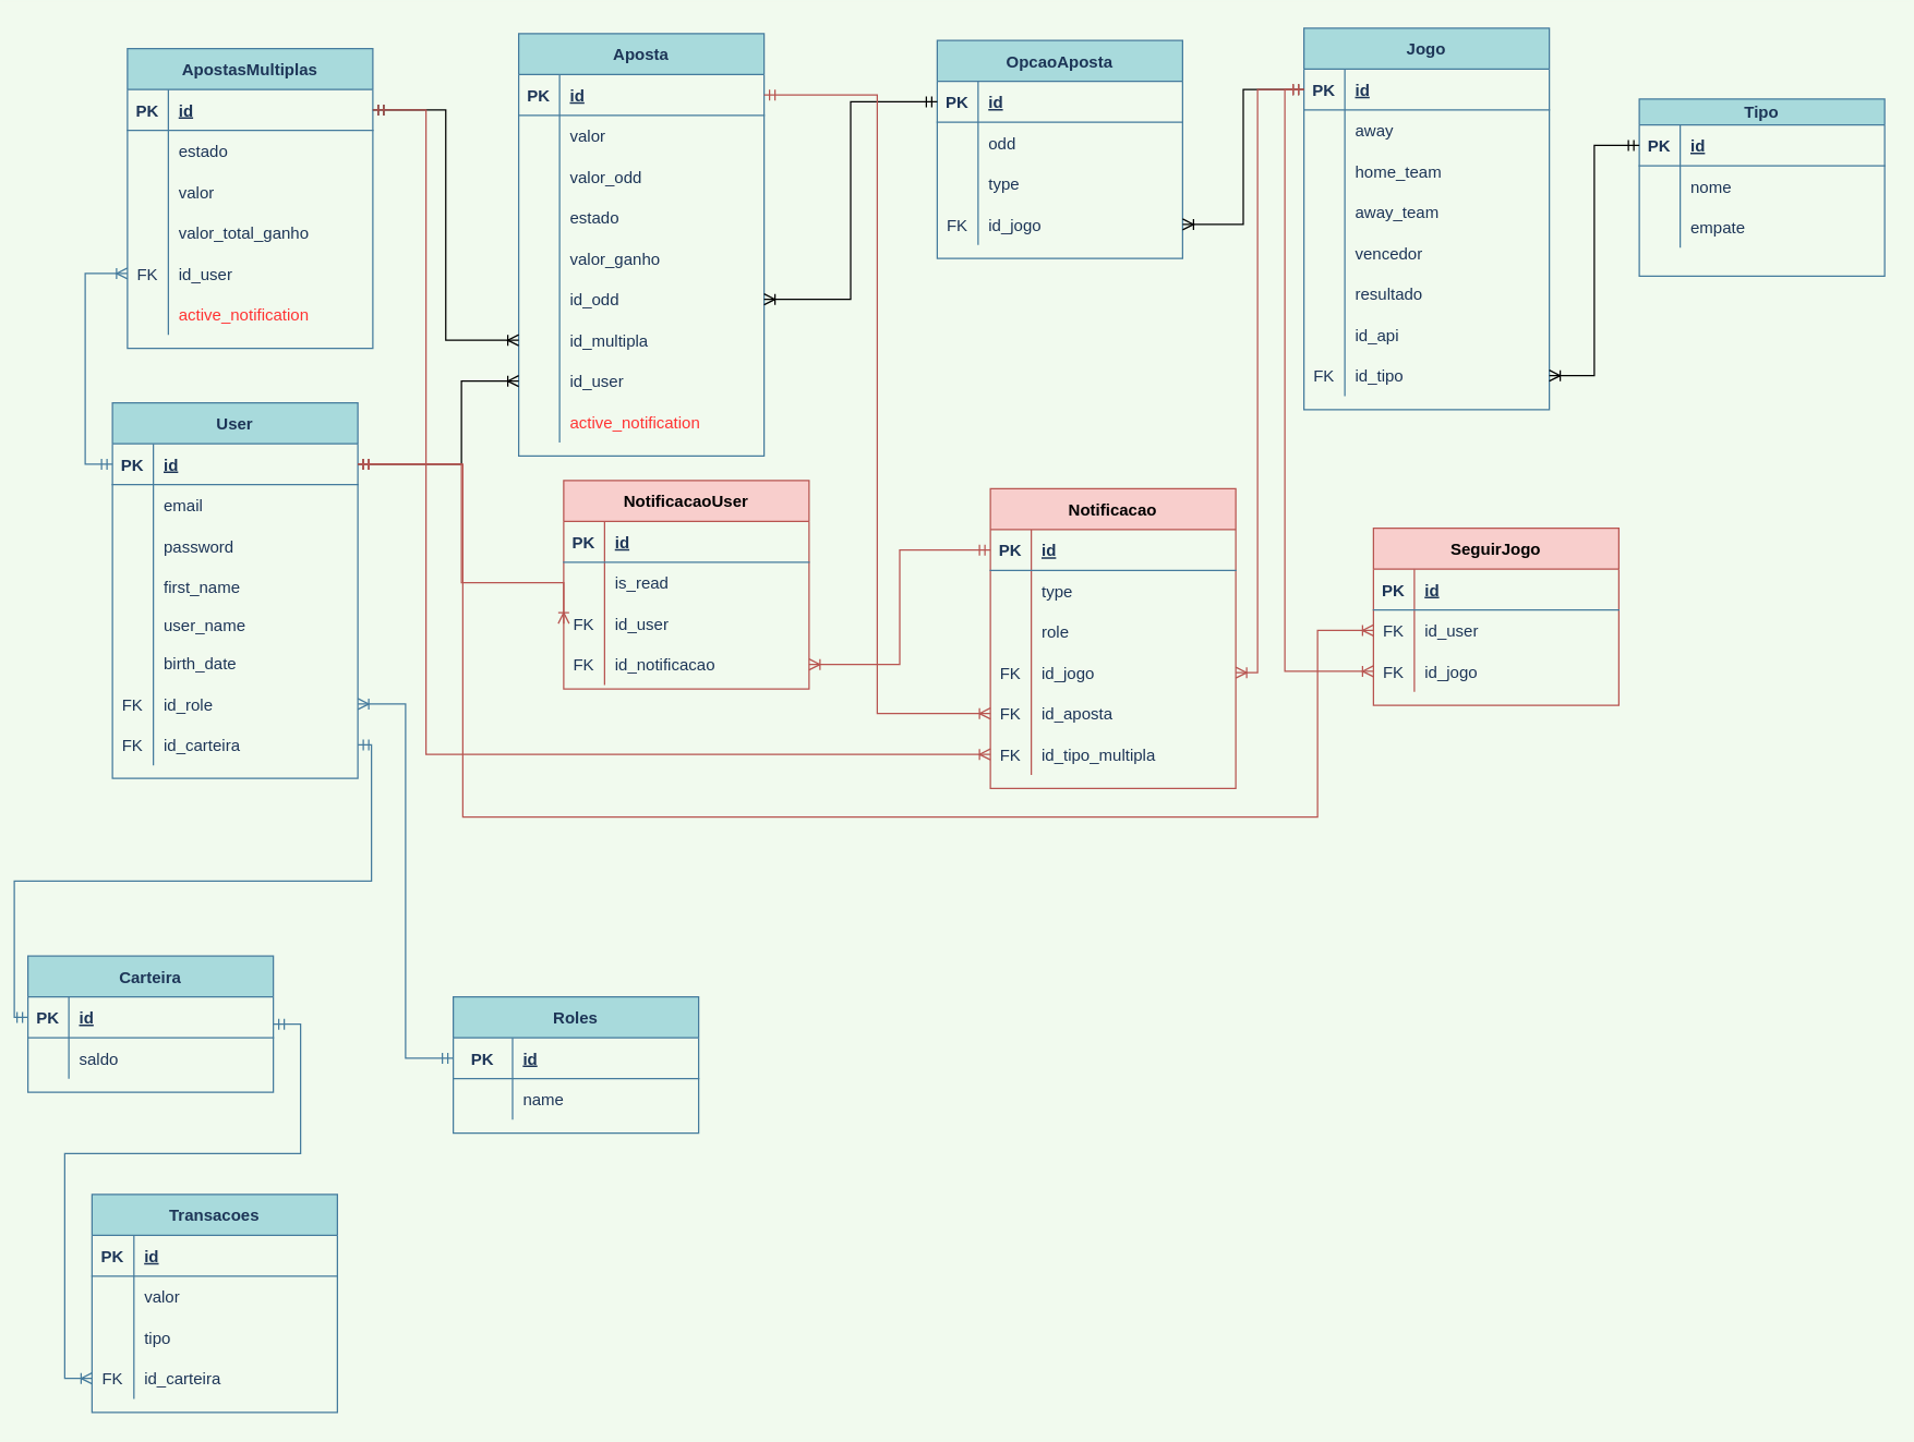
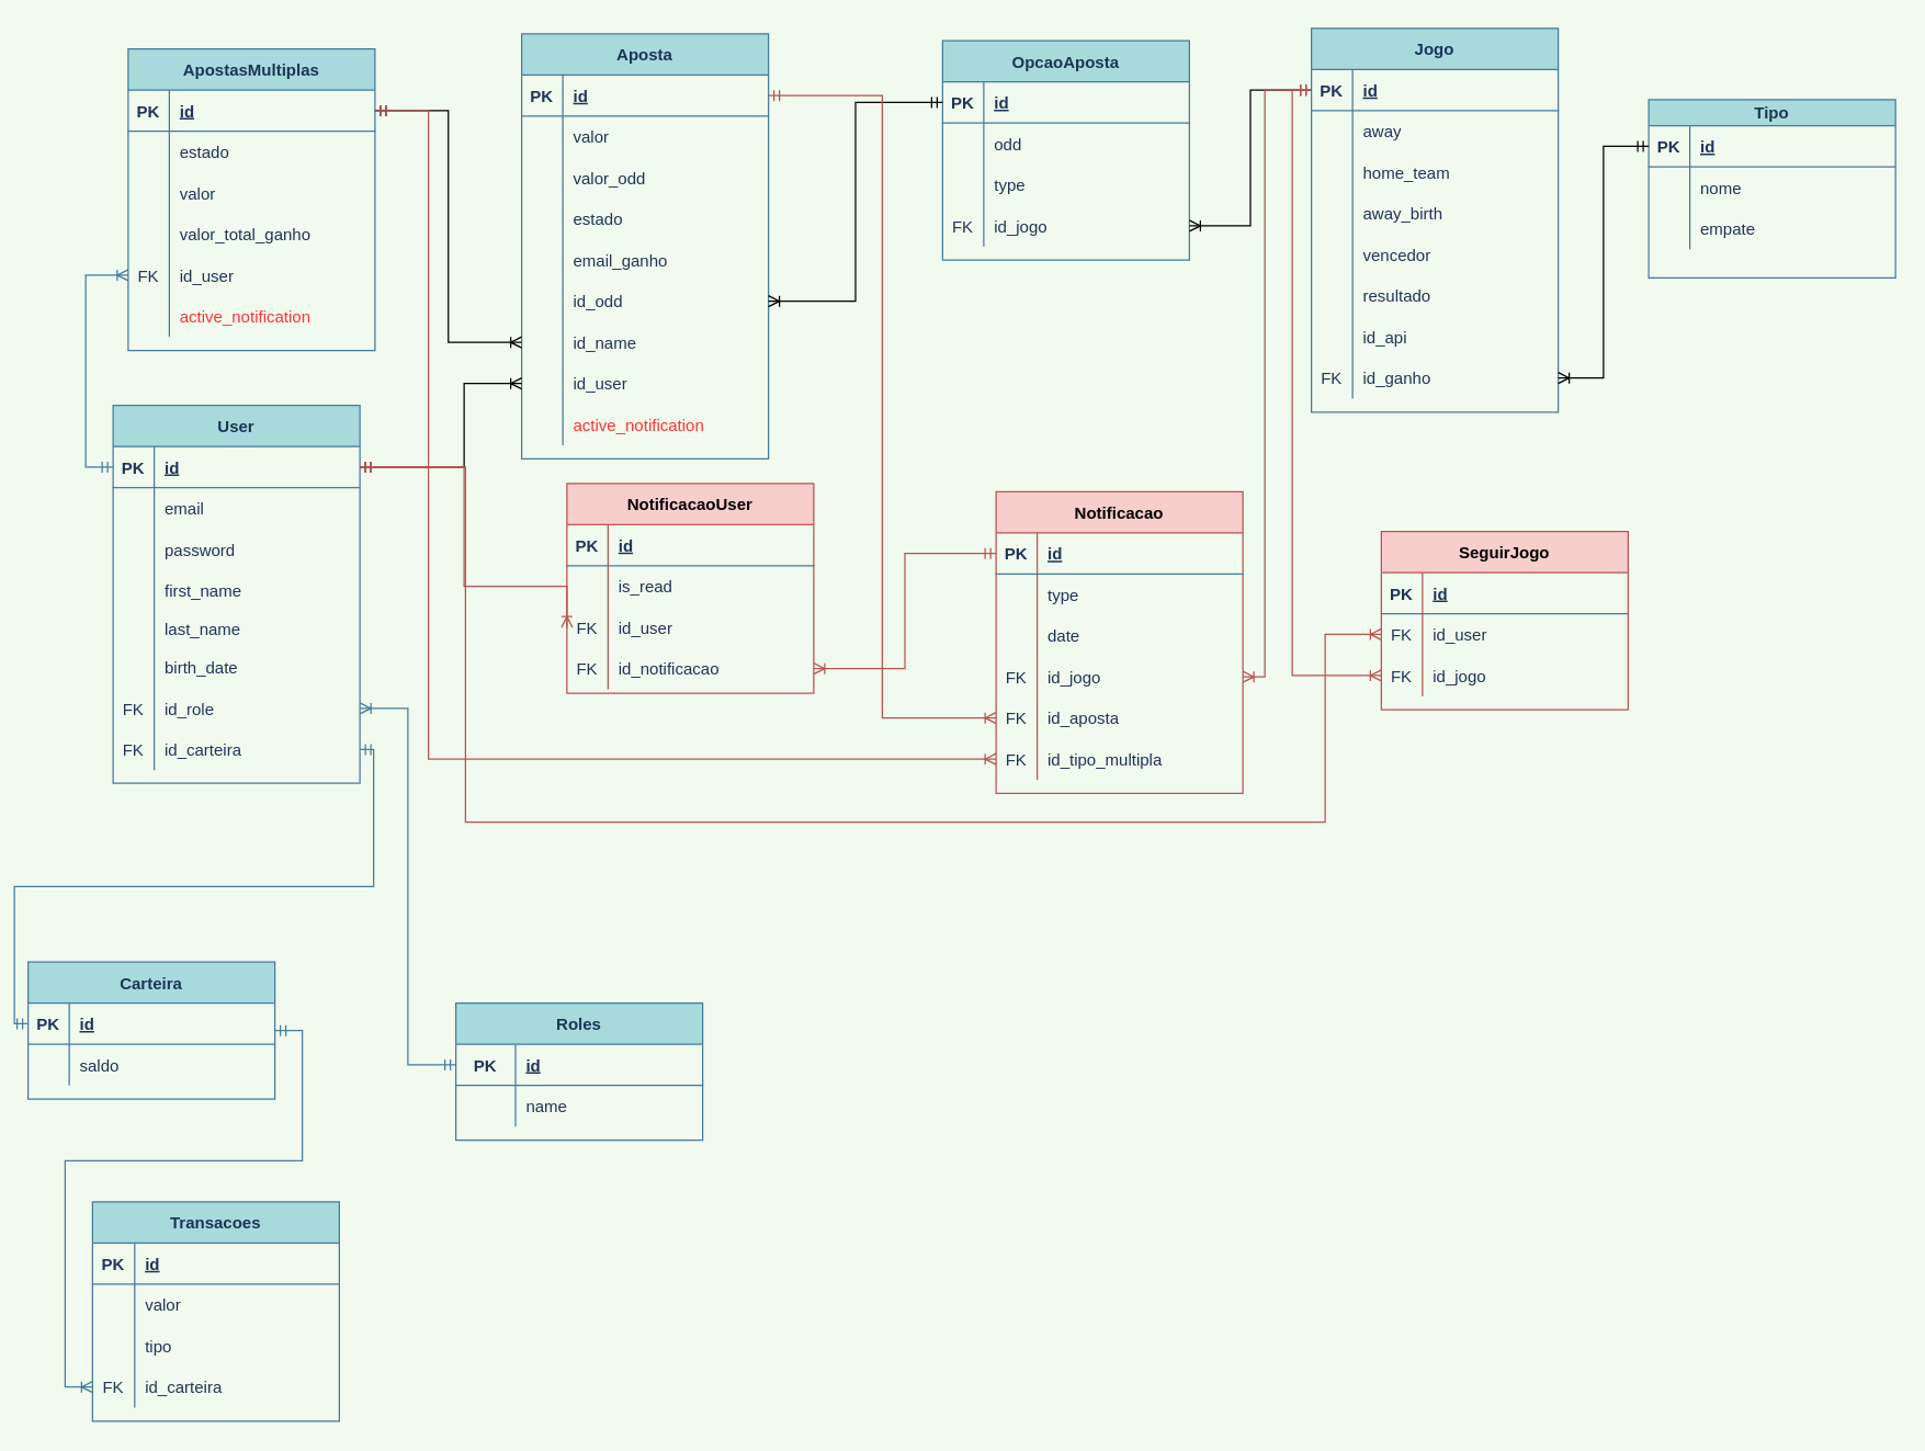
- <mxCell id="130" value="away_team" style="shape=partialRectangle;connectable=0;fillColor=none;top=0;left=0;bottom=0;right=0;align=left;spacingLeft=6;overflow=hidden;strokeColor=#457B9D;fontColor=#1D3557;" parent="128" vertex="1"><mxGeometry x="30" width="150" height="30" as="geometry"><mxRectangle width="150" height="30" as="alternateBounds" /></mxGeometry></mxCell>
+ <mxCell id="130" value="away_birth" style="shape=partialRectangle;connectable=0;fillColor=none;top=0;left=0;bottom=0;right=0;align=left;spacingLeft=6;overflow=hidden;strokeColor=#457B9D;fontColor=#1D3557;" parent="128" vertex="1"><mxGeometry x="30" width="150" height="30" as="geometry"><mxRectangle width="150" height="30" as="alternateBounds" /></mxGeometry></mxCell>
- <mxCell id="83" value="valor_ganho" style="shape=partialRectangle;connectable=0;fillColor=none;top=0;left=0;bottom=0;right=0;align=left;spacingLeft=6;overflow=hidden;strokeColor=#457B9D;fontColor=#1D3557;" parent="81" vertex="1"><mxGeometry x="30" width="150" height="30" as="geometry"><mxRectangle width="150" height="30" as="alternateBounds" /></mxGeometry></mxCell>
+ <mxCell id="83" value="email_ganho" style="shape=partialRectangle;connectable=0;fillColor=none;top=0;left=0;bottom=0;right=0;align=left;spacingLeft=6;overflow=hidden;strokeColor=#457B9D;fontColor=#1D3557;" parent="81" vertex="1"><mxGeometry x="30" width="150" height="30" as="geometry"><mxRectangle width="150" height="30" as="alternateBounds" /></mxGeometry></mxCell>
- <mxCell id="89" value="id_multipla" style="shape=partialRectangle;connectable=0;fillColor=none;top=0;left=0;bottom=0;right=0;align=left;spacingLeft=6;overflow=hidden;strokeColor=#457B9D;fontColor=#1D3557;" parent="87" vertex="1"><mxGeometry x="30" width="150" height="30" as="geometry"><mxRectangle width="150" height="30" as="alternateBounds" /></mxGeometry></mxCell>
+ <mxCell id="89" value="id_name" style="shape=partialRectangle;connectable=0;fillColor=none;top=0;left=0;bottom=0;right=0;align=left;spacingLeft=6;overflow=hidden;strokeColor=#457B9D;fontColor=#1D3557;" parent="87" vertex="1"><mxGeometry x="30" width="150" height="30" as="geometry"><mxRectangle width="150" height="30" as="alternateBounds" /></mxGeometry></mxCell>
- <mxCell id="142" value="id_tipo" style="shape=partialRectangle;connectable=0;fillColor=none;top=0;left=0;bottom=0;right=0;align=left;spacingLeft=6;overflow=hidden;strokeColor=#457B9D;fontColor=#1D3557;" parent="140" vertex="1"><mxGeometry x="30" width="150" height="30" as="geometry"><mxRectangle width="150" height="30" as="alternateBounds" /></mxGeometry></mxCell>
+ <mxCell id="142" value="id_ganho" style="shape=partialRectangle;connectable=0;fillColor=none;top=0;left=0;bottom=0;right=0;align=left;spacingLeft=6;overflow=hidden;strokeColor=#457B9D;fontColor=#1D3557;" parent="140" vertex="1"><mxGeometry x="30" width="150" height="30" as="geometry"><mxRectangle width="150" height="30" as="alternateBounds" /></mxGeometry></mxCell>
- <mxCell id="17" value="user_name" style="shape=partialRectangle;connectable=0;fillColor=none;top=0;left=0;bottom=0;right=0;align=left;spacingLeft=6;overflow=hidden;strokeColor=#457B9D;fontColor=#1D3557;" parent="15" vertex="1"><mxGeometry x="30" width="150" height="26" as="geometry"><mxRectangle width="150" height="26" as="alternateBounds" /></mxGeometry></mxCell>
+ <mxCell id="17" value="last_name" style="shape=partialRectangle;connectable=0;fillColor=none;top=0;left=0;bottom=0;right=0;align=left;spacingLeft=6;overflow=hidden;strokeColor=#457B9D;fontColor=#1D3557;" parent="15" vertex="1"><mxGeometry x="30" width="150" height="26" as="geometry"><mxRectangle width="150" height="26" as="alternateBounds" /></mxGeometry></mxCell>
- <mxCell id="167" value="role" style="shape=partialRectangle;connectable=0;fillColor=none;top=0;left=0;bottom=0;right=0;align=left;spacingLeft=6;overflow=hidden;strokeColor=#457B9D;fontColor=#1D3557;" parent="165" vertex="1"><mxGeometry x="30" width="150" height="30" as="geometry"><mxRectangle width="150" height="30" as="alternateBounds" /></mxGeometry></mxCell>
+ <mxCell id="167" value="date" style="shape=partialRectangle;connectable=0;fillColor=none;top=0;left=0;bottom=0;right=0;align=left;spacingLeft=6;overflow=hidden;strokeColor=#457B9D;fontColor=#1D3557;" parent="165" vertex="1"><mxGeometry x="30" width="150" height="30" as="geometry"><mxRectangle width="150" height="30" as="alternateBounds" /></mxGeometry></mxCell>
